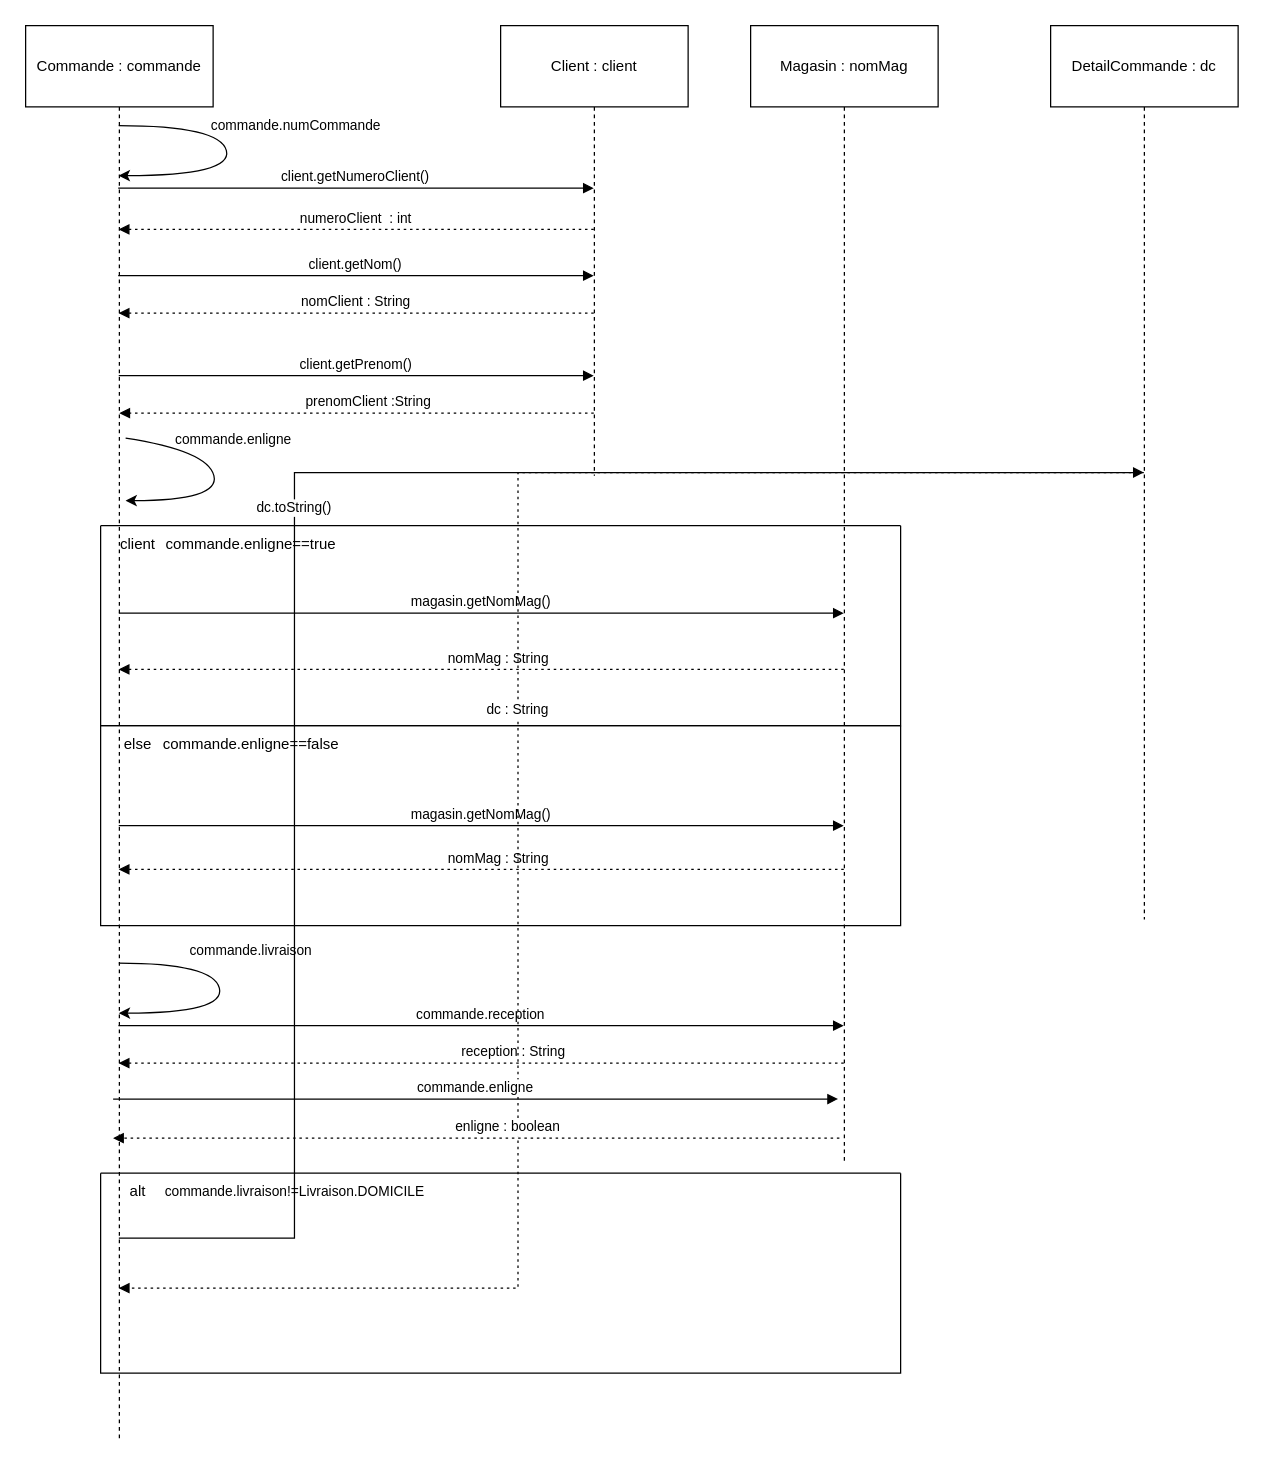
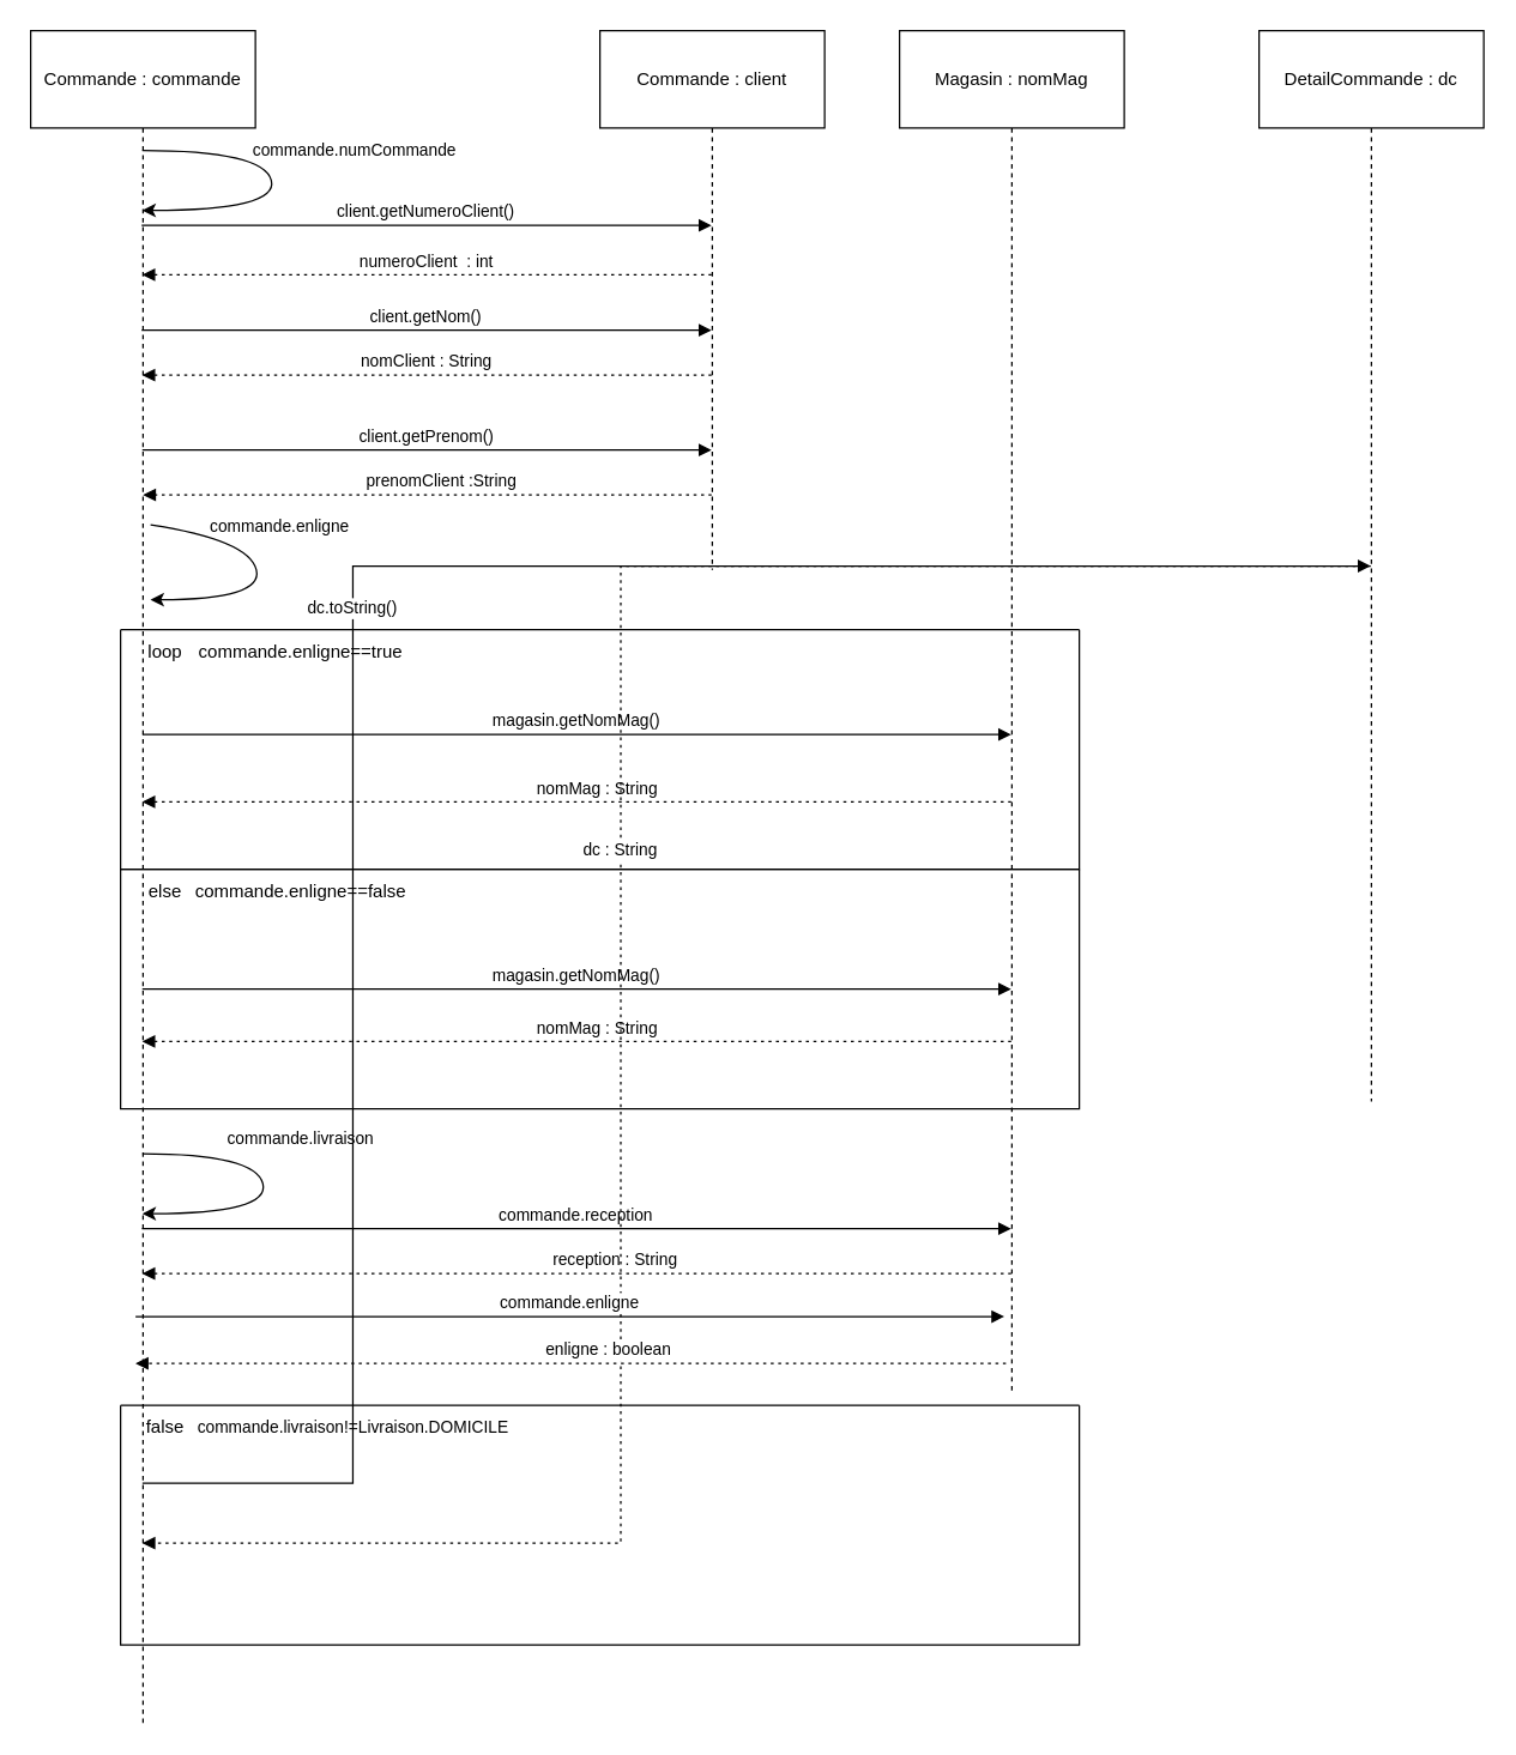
- <mxCell id="3" value="Client : client" style="shape=umlLifeline;perimeter=lifelinePerimeter;whiteSpace=wrap;container=1;dropTarget=0;collapsible=0;recursiveResize=0;outlineConnect=0;portConstraint=eastwest;newEdgeStyle={&quot;edgeStyle&quot;:&quot;elbowEdgeStyle&quot;,&quot;elbow&quot;:&quot;vertical&quot;,&quot;curved&quot;:0,&quot;rounded&quot;:0};size=65;" parent="1" vertex="1"><mxGeometry x="400" width="150" height="360" as="geometry" y="20" /></mxCell>
+ <mxCell id="3" value="Commande : client" style="shape=umlLifeline;perimeter=lifelinePerimeter;whiteSpace=wrap;container=1;dropTarget=0;collapsible=0;recursiveResize=0;outlineConnect=0;portConstraint=eastwest;newEdgeStyle={&quot;edgeStyle&quot;:&quot;elbowEdgeStyle&quot;,&quot;elbow&quot;:&quot;vertical&quot;,&quot;curved&quot;:0,&quot;rounded&quot;:0};size=65;" parent="1" vertex="1"><mxGeometry x="400" width="150" height="360" as="geometry" y="20" /></mxCell>
- <mxCell id="15" value="client" style="text;html=1;align=center;verticalAlign=middle;whiteSpace=wrap;rounded=0;" vertex="1" parent="14"><mxGeometry width="60" height="30" as="geometry" /></mxCell>
+ <mxCell id="15" value="loop" style="text;html=1;align=center;verticalAlign=middle;whiteSpace=wrap;rounded=0;" vertex="1" parent="14"><mxGeometry width="60" height="30" as="geometry" /></mxCell>
- <mxCell id="31" value="alt" style="text;html=1;align=center;verticalAlign=middle;whiteSpace=wrap;rounded=0;" vertex="1" parent="30"><mxGeometry width="60" height="30" as="geometry" /></mxCell>
+ <mxCell id="31" value="false" style="text;html=1;align=center;verticalAlign=middle;whiteSpace=wrap;rounded=0;" vertex="1" parent="30"><mxGeometry width="60" height="30" as="geometry" /></mxCell>
